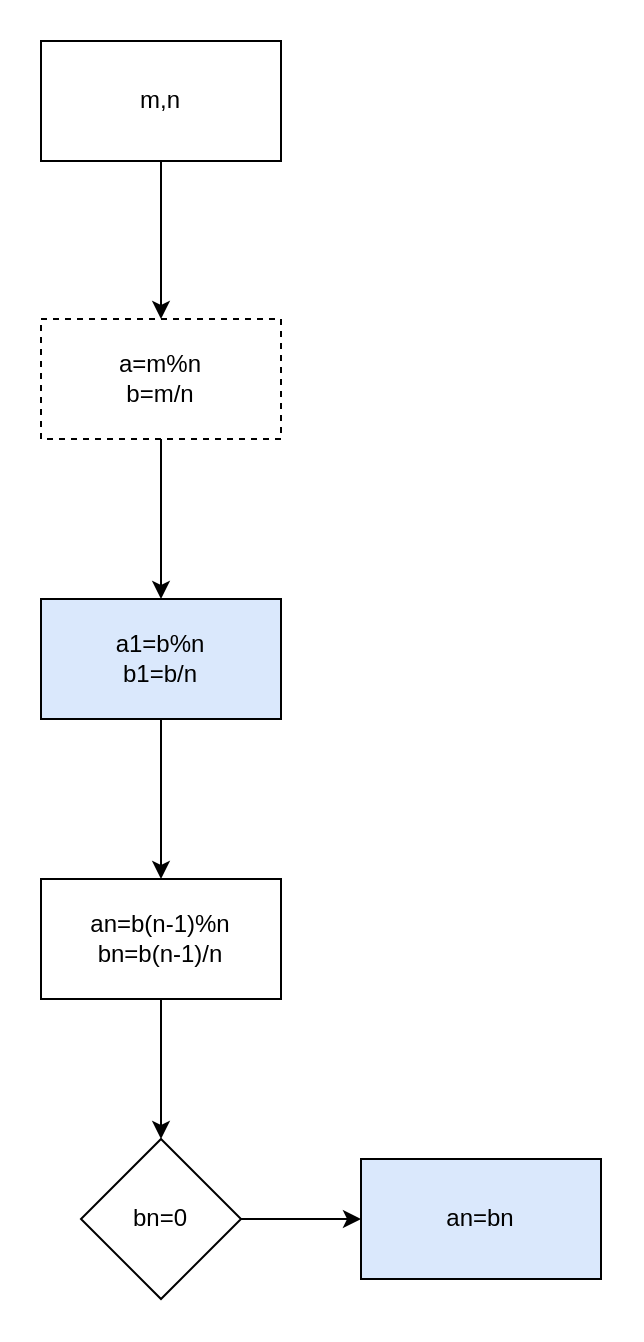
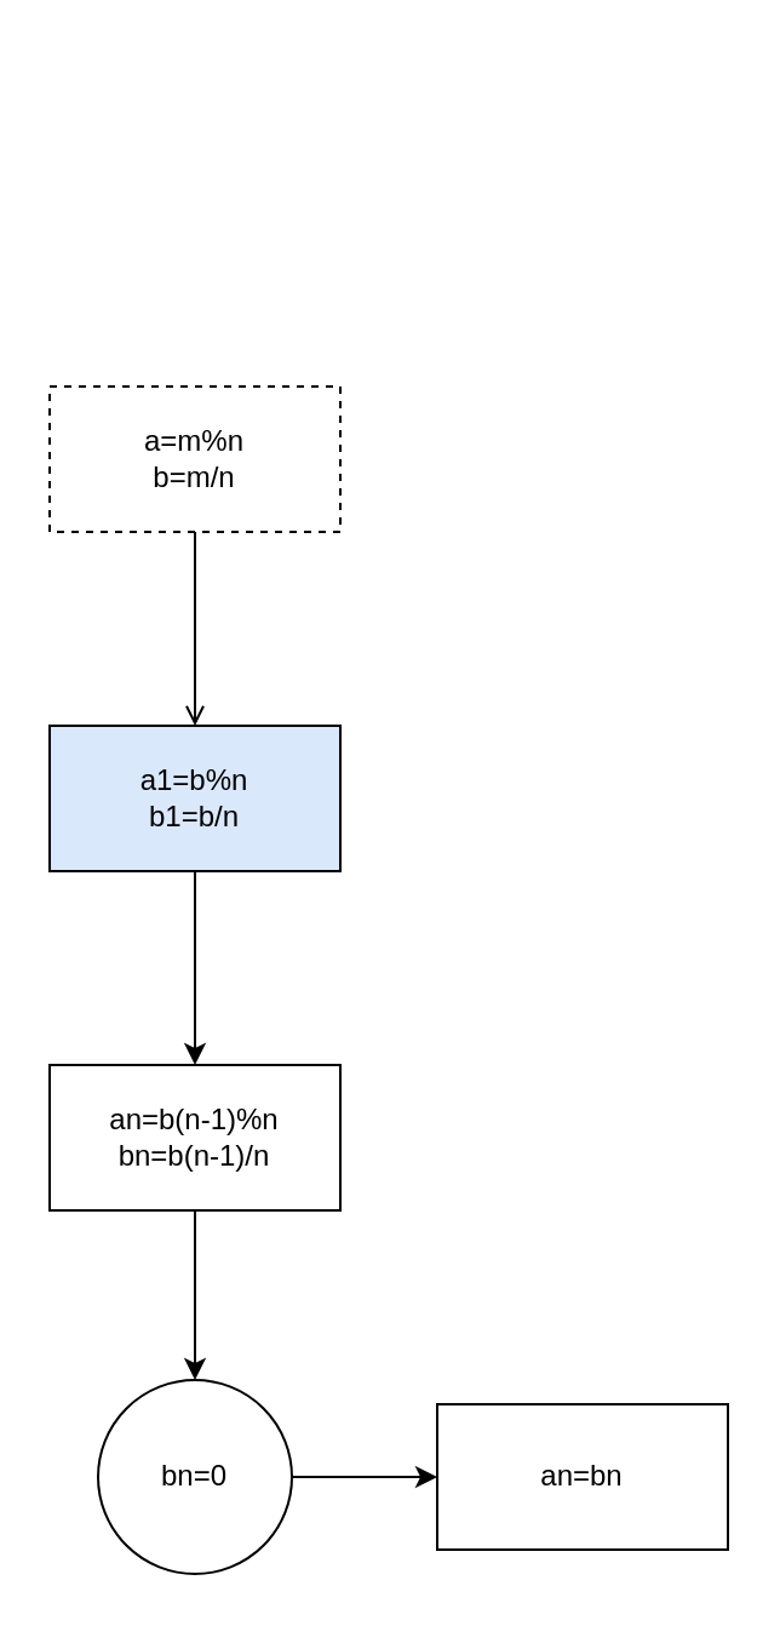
- <mxCell id="3" value="m,n" style="whiteSpace=wrap;html=1;" vertex="1" parent="1"><mxGeometry x="20" y="20" width="120" height="60" as="geometry" /></mxCell>
- <mxCell id="2" value="" style="edgeStyle=none;html=1;" edge="1" parent="1" source="3" target="5"><mxGeometry relative="1" as="geometry" /></mxCell>
- <mxCell id="4" value="" style="edgeStyle=none;html=1;" edge="1" parent="1" source="5" target="7"><mxGeometry relative="1" as="geometry" /></mxCell>
+ <mxCell id="4" value="" style="edgeStyle=none;html=1;endArrow=open;" edge="1" parent="1" source="5" target="7"><mxGeometry relative="1" as="geometry" /></mxCell>
- <mxCell id="11" value="bn=0" style="rhombus;whiteSpace=wrap;html=1;" vertex="1" parent="1"><mxGeometry x="40" y="569" width="80" height="80" as="geometry" /></mxCell>
+ <mxCell id="11" value="bn=0" style="ellipse;whiteSpace=wrap;html=1;" vertex="1" parent="1"><mxGeometry x="40" y="569" width="80" height="80" as="geometry" /></mxCell>
- <mxCell id="12" value="an=bn" style="whiteSpace=wrap;html=1;fillColor=#dae8fc;" vertex="1" parent="1"><mxGeometry x="180" y="579" width="120" height="60" as="geometry" /></mxCell>
+ <mxCell id="12" value="an=bn" style="whiteSpace=wrap;html=1;" vertex="1" parent="1"><mxGeometry x="180" y="579" width="120" height="60" as="geometry" /></mxCell>
